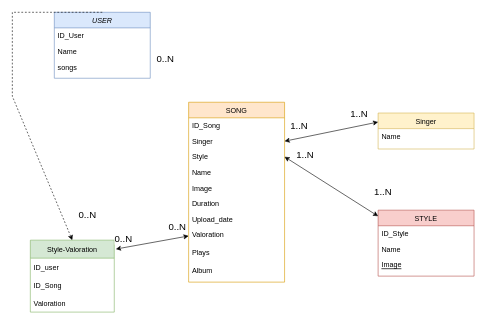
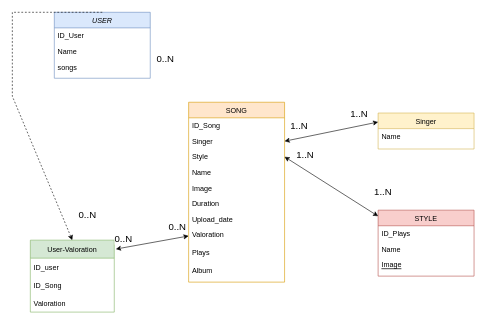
- <mxCell id="7" value="ID_Style" style="text;align=left;verticalAlign=top;spacingLeft=4;spacingRight=4;overflow=hidden;rotatable=0;points=[[0,0.5],[1,0.5]];portConstraint=eastwest;" parent="6" vertex="1"><mxGeometry y="26" width="160" height="26" as="geometry" /></mxCell>
+ <mxCell id="7" value="ID_Plays" style="text;align=left;verticalAlign=top;spacingLeft=4;spacingRight=4;overflow=hidden;rotatable=0;points=[[0,0.5],[1,0.5]];portConstraint=eastwest;" parent="6" vertex="1"><mxGeometry y="26" width="160" height="26" as="geometry" /></mxCell>
- <mxCell id="23" value="Style-Valoration" style="swimlane;fontStyle=0;childLayout=stackLayout;horizontal=1;startSize=30;horizontalStack=0;resizeParent=1;resizeParentMax=0;resizeLast=0;collapsible=1;marginBottom=0;fillColor=#d5e8d4;strokeColor=#82b366;" vertex="1" parent="1"><mxGeometry x="50" y="400" width="140" height="120" as="geometry" /></mxCell>
+ <mxCell id="23" value="User-Valoration" style="swimlane;fontStyle=0;childLayout=stackLayout;horizontal=1;startSize=30;horizontalStack=0;resizeParent=1;resizeParentMax=0;resizeLast=0;collapsible=1;marginBottom=0;fillColor=#d5e8d4;strokeColor=#82b366;" vertex="1" parent="1"><mxGeometry x="50" y="400" width="140" height="120" as="geometry" /></mxCell>
